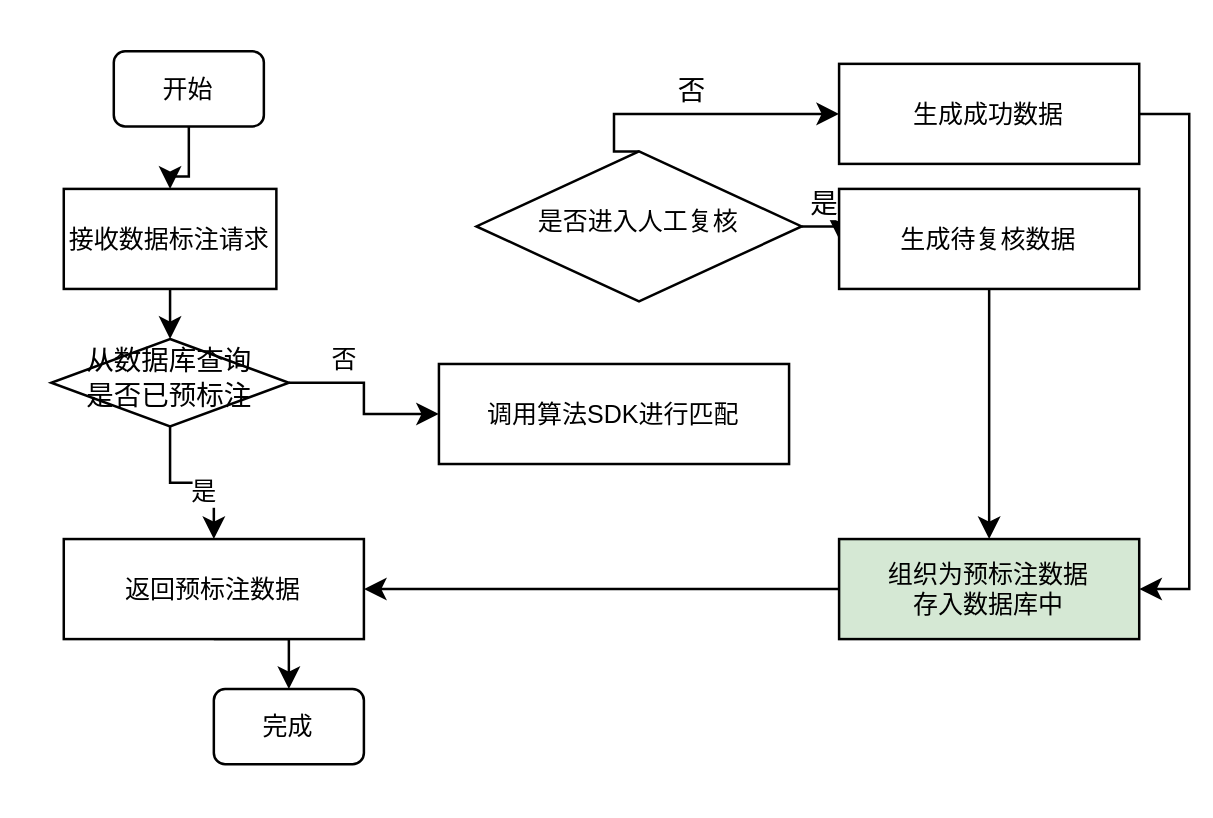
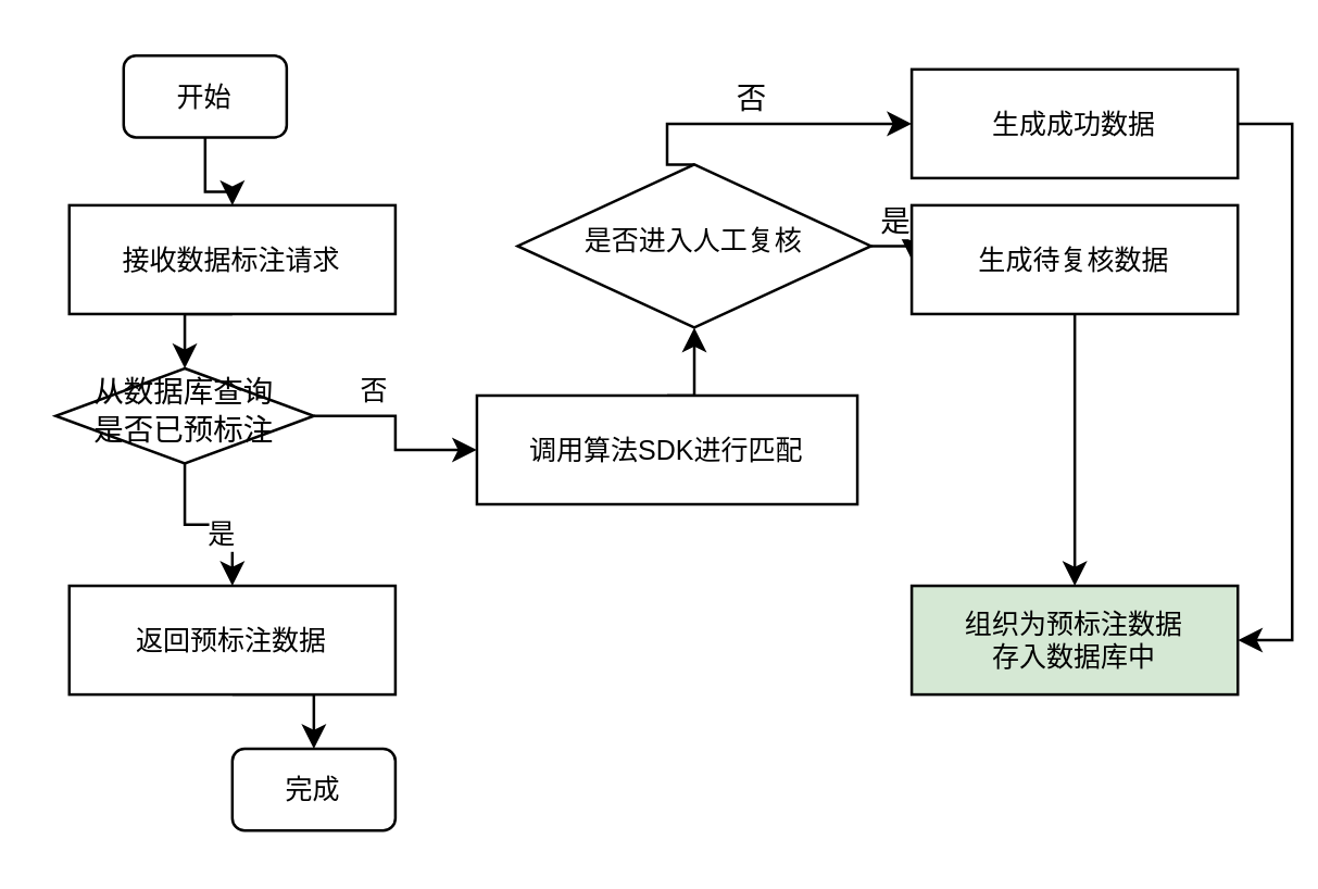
- <mxCell id="10" value="接收数据标注请求" style="rounded=0;whiteSpace=wrap;html=1;fontSize=10;" vertex="1" parent="1"><mxGeometry x="25" y="75" width="85" height="40" as="geometry" /></mxCell>
+ <mxCell id="10" value="接收数据标注请求" style="rounded=0;whiteSpace=wrap;html=1;fontSize=10;" vertex="1" parent="1"><mxGeometry x="25" y="75" width="120" height="40" as="geometry" /></mxCell>
+ <mxCell id="14" style="edgeStyle=orthogonalEdgeStyle;rounded=0;orthogonalLoop=1;jettySize=auto;html=1;exitX=0.5;exitY=0;exitDx=0;exitDy=0;fontFamily=Helvetica;entryX=0.5;entryY=1;entryDx=0;entryDy=0;fontSize=10;" edge="1" parent="1" source="15" target="20"><mxGeometry relative="1" as="geometry"><mxPoint x="245.143" y="115" as="targetPoint" /></mxGeometry></mxCell>
- <mxCell id="23" style="edgeStyle=orthogonalEdgeStyle;rounded=0;orthogonalLoop=1;jettySize=auto;html=1;exitX=0;exitY=0.5;exitDx=0;exitDy=0;entryX=1;entryY=0.5;entryDx=0;entryDy=0;fontFamily=Helvetica;fontSize=11;" edge="1" parent="1" source="24" target="12"><mxGeometry relative="1" as="geometry" /></mxCell>
